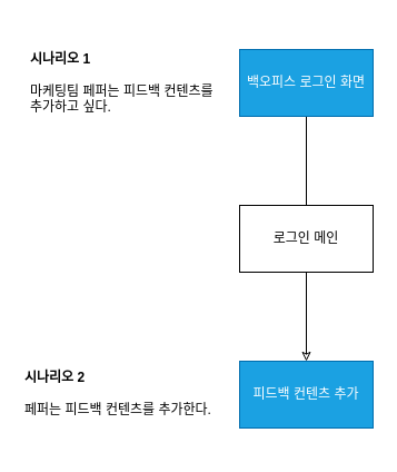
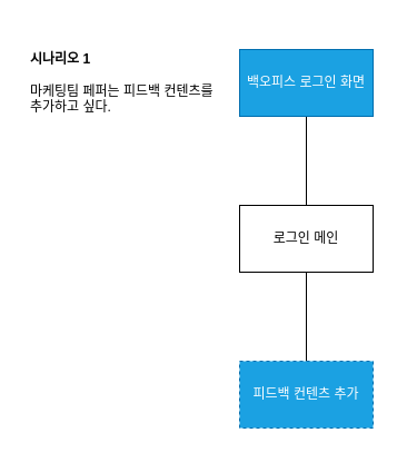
- <mxCell id="4" value="" style="edgeStyle=orthogonalEdgeStyle;rounded=0;orthogonalLoop=1;jettySize=auto;html=1;endArrow=classic;endFill=0;" edge="1" parent="1" source="5" target="6"><mxGeometry relative="1" as="geometry" /></mxCell>
+ <mxCell id="4" value="" style="edgeStyle=orthogonalEdgeStyle;rounded=0;orthogonalLoop=1;jettySize=auto;html=1;endArrow=none;endFill=0;" edge="1" parent="1" source="5" target="6"><mxGeometry relative="1" as="geometry" /></mxCell>
- <mxCell id="8" value="&lt;b&gt;시나리오 2&lt;br&gt;&lt;/b&gt;&lt;br&gt;페퍼는 피드백 컨텐츠를 추가한다." style="text;html=1;strokeColor=none;fillColor=none;align=left;verticalAlign=middle;whiteSpace=wrap;rounded=0;" vertex="1" parent="1"><mxGeometry x="20" y="304" width="185" height="97.03" as="geometry" /></mxCell>
- <mxCell id="6" value="피드백 컨텐츠 추가" style="rounded=0;whiteSpace=wrap;html=1;fillColor=#1ba1e2;strokeColor=#006EAF;fontColor=#ffffff;" vertex="1" parent="1"><mxGeometry x="215" y="324" width="120" height="60" as="geometry" /></mxCell>
+ <mxCell id="6" value="피드백 컨텐츠 추가" style="rounded=0;whiteSpace=wrap;html=1;fillColor=#1ba1e2;strokeColor=#006EAF;fontColor=#ffffff;dashed=1;" vertex="1" parent="1"><mxGeometry x="215" y="324" width="120" height="60" as="geometry" /></mxCell>
